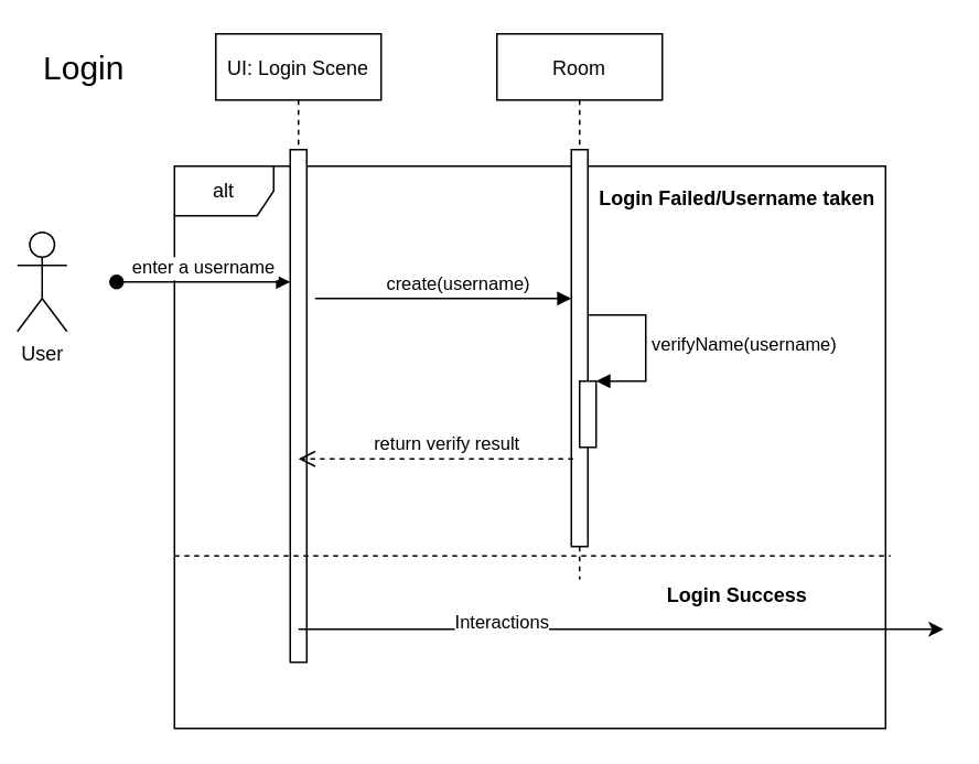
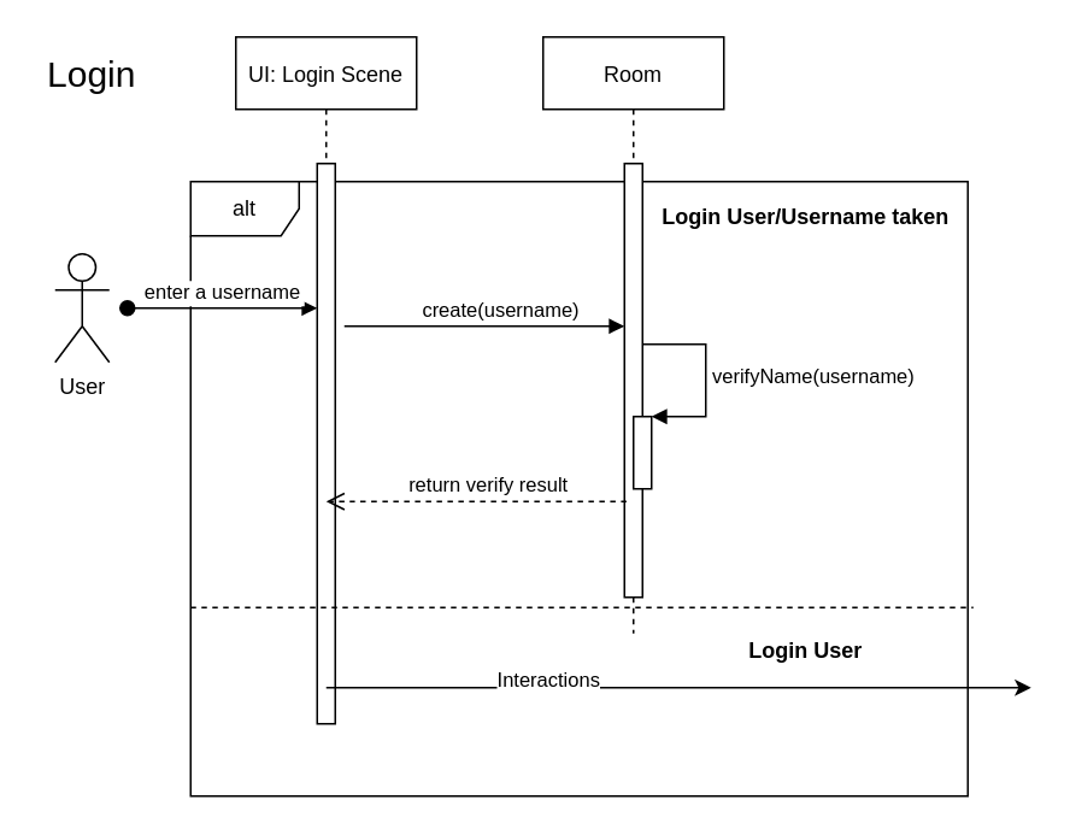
- <mxCell id="14" value="&lt;b&gt;Login Failed/Username taken&lt;/b&gt;" style="text;html=1;align=center;verticalAlign=middle;resizable=0;points=[];autosize=1;" vertex="1" parent="1"><mxGeometry x="355" y="110" width="180" height="20" as="geometry" /></mxCell>
+ <mxCell id="14" value="&lt;b&gt;Login User/Username taken&lt;/b&gt;" style="text;html=1;align=center;verticalAlign=middle;resizable=0;points=[];autosize=1;" vertex="1" parent="1"><mxGeometry x="355" y="110" width="180" height="20" as="geometry" /></mxCell>
- <mxCell id="12" value="User" style="shape=umlActor;verticalLabelPosition=bottom;verticalAlign=top;html=1;outlineConnect=0;" vertex="1" parent="1"><mxGeometry x="10" y="140" width="30" height="60" as="geometry" /></mxCell>
+ <mxCell id="12" value="User" style="shape=umlActor;verticalLabelPosition=bottom;verticalAlign=top;html=1;outlineConnect=0;" vertex="1" parent="1"><mxGeometry x="30" y="140" width="30" height="60" as="geometry" /></mxCell>
- <mxCell id="16" value="&lt;b&gt;Login Success&lt;br&gt;&lt;/b&gt;" style="text;html=1;align=center;verticalAlign=middle;resizable=0;points=[];autosize=1;" vertex="1" parent="1"><mxGeometry x="395" y="350" width="100" height="20" as="geometry" /></mxCell>
+ <mxCell id="16" value="&lt;b&gt;Login User&lt;br&gt;&lt;/b&gt;" style="text;html=1;align=center;verticalAlign=middle;resizable=0;points=[];autosize=1;" vertex="1" parent="1"><mxGeometry x="395" y="350" width="100" height="20" as="geometry" /></mxCell>
